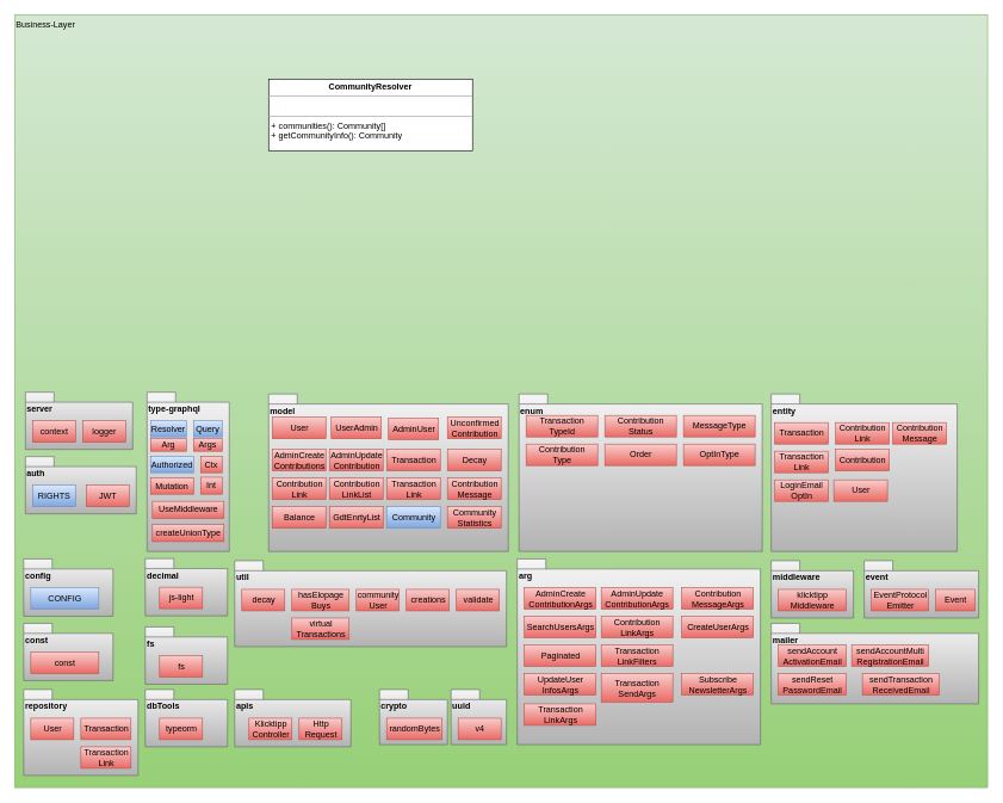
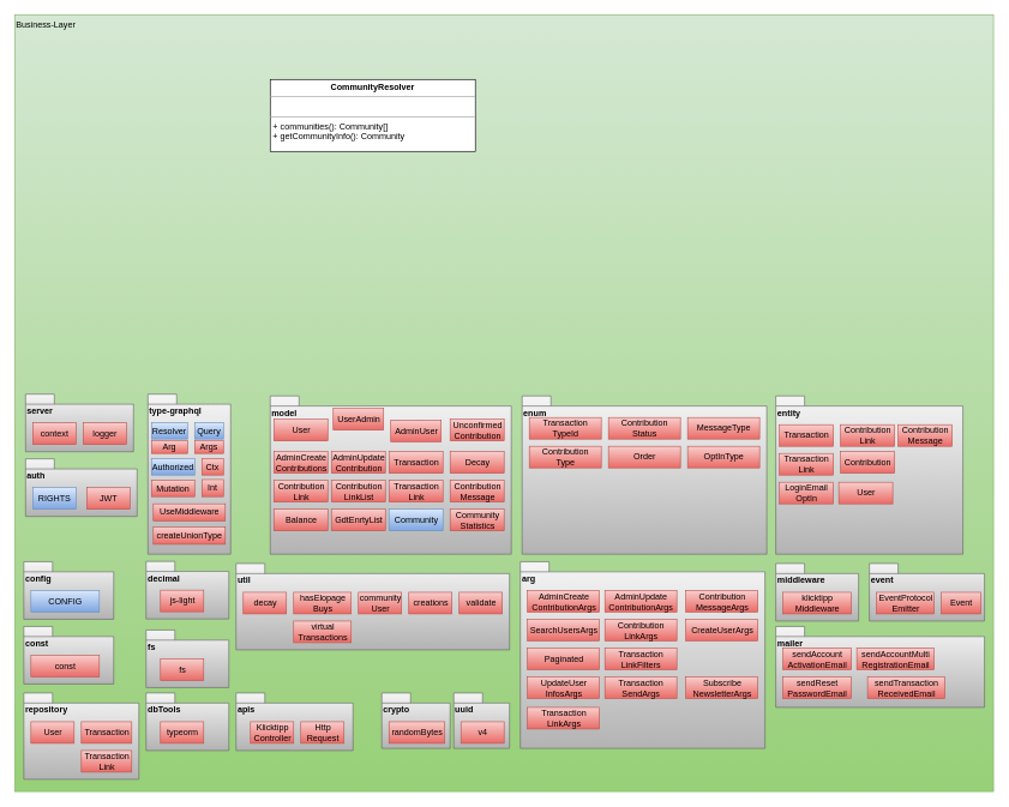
- <mxCell id="68" value="UserAdmin" style="html=1;fillColor=#f8cecc;gradientColor=#ea6b66;strokeColor=#b85450;" parent="1" vertex="1"><mxGeometry x="462.5" y="582.5" width="70" height="30" as="geometry" /></mxCell>
+ <mxCell id="68" value="UserAdmin" style="html=1;fillColor=#f8cecc;gradientColor=#ea6b66;strokeColor=#b85450;" parent="1" vertex="1"><mxGeometry x="462.5" y="567.5" width="70" height="30" as="geometry" /></mxCell>
- <mxCell id="81" value="Transaction&lt;br&gt;SendArgs" style="html=1;fillColor=#f8cecc;gradientColor=#ea6b66;strokeColor=#b85450;" parent="1" vertex="1"><mxGeometry x="840" y="940.5" width="100" height="40" as="geometry" /></mxCell>
+ <mxCell id="81" value="Transaction&lt;br&gt;SendArgs" style="html=1;fillColor=#f8cecc;gradientColor=#ea6b66;strokeColor=#b85450;" parent="1" vertex="1"><mxGeometry x="840" y="940.5" width="100" height="30" as="geometry" /></mxCell>
